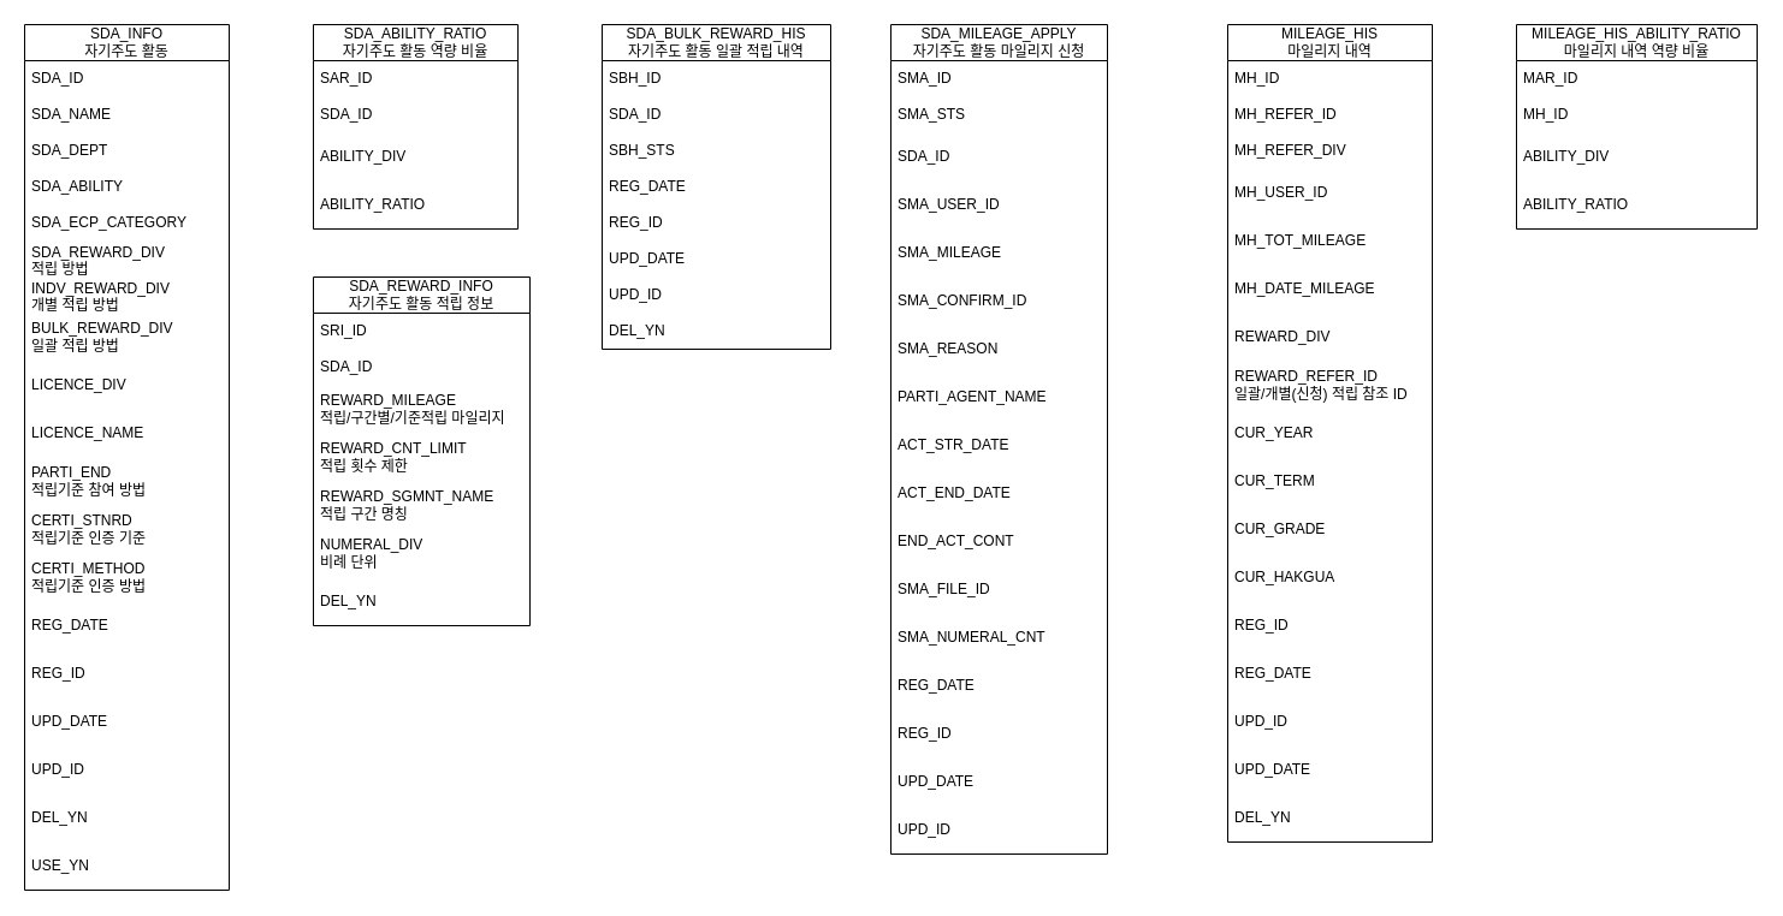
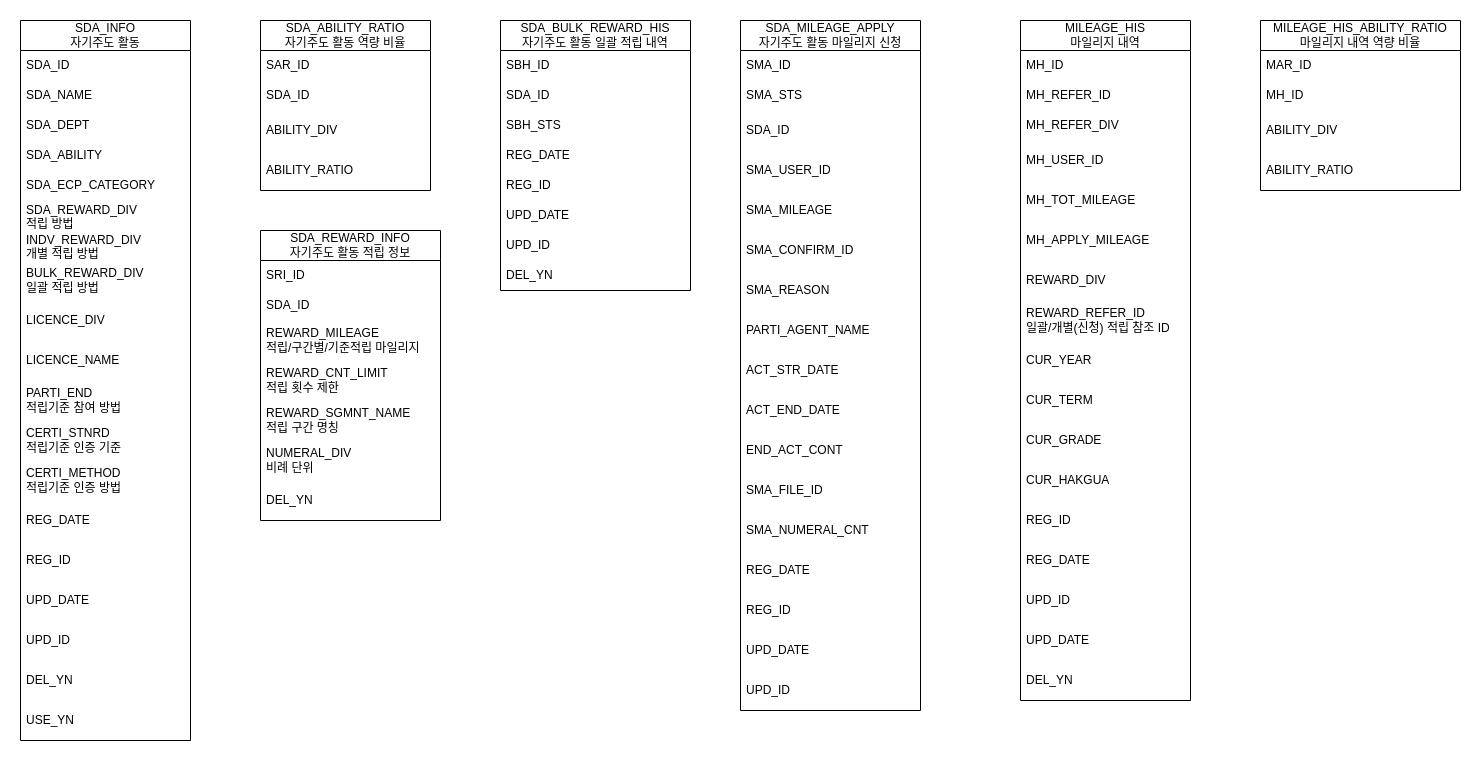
- <mxCell id="60" value="MH_DATE_MILEAGE" style="text;strokeColor=none;fillColor=none;align=left;verticalAlign=middle;spacingLeft=4;spacingRight=4;overflow=hidden;points=[[0,0.5],[1,0.5]];portConstraint=eastwest;rotatable=0;whiteSpace=wrap;html=1;" parent="54" vertex="1"><mxGeometry y="200" width="170" height="40" as="geometry" /></mxCell>
+ <mxCell id="60" value="MH_APPLY_MILEAGE" style="text;strokeColor=none;fillColor=none;align=left;verticalAlign=middle;spacingLeft=4;spacingRight=4;overflow=hidden;points=[[0,0.5],[1,0.5]];portConstraint=eastwest;rotatable=0;whiteSpace=wrap;html=1;" parent="54" vertex="1"><mxGeometry y="200" width="170" height="40" as="geometry" /></mxCell>
